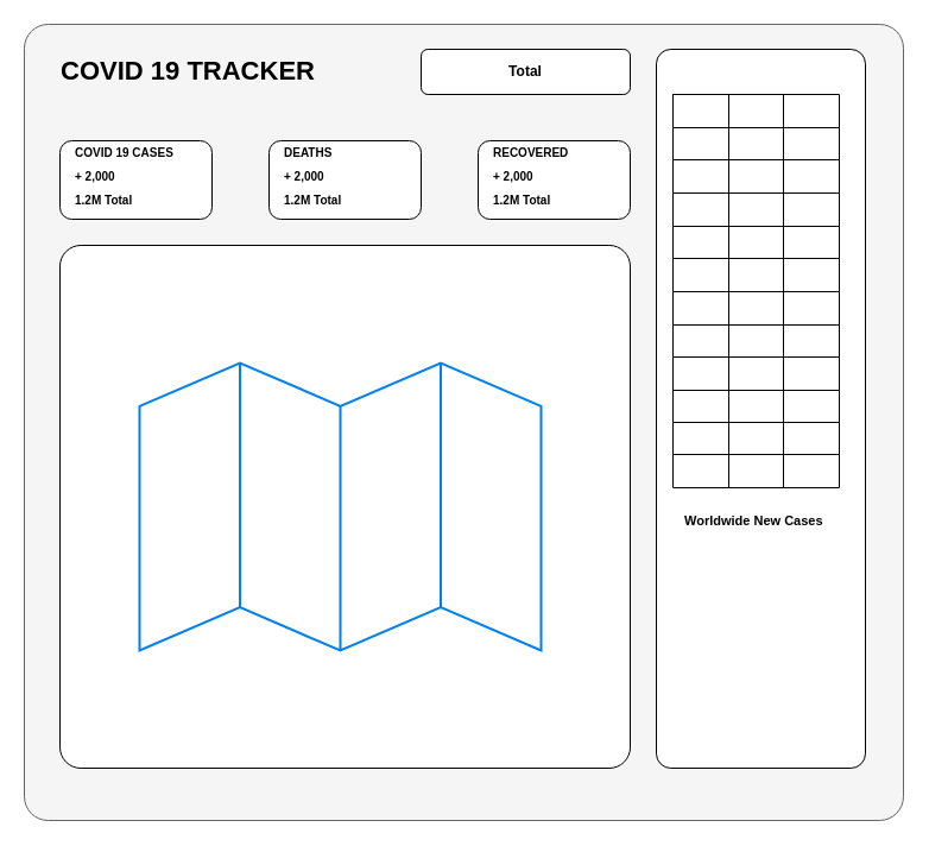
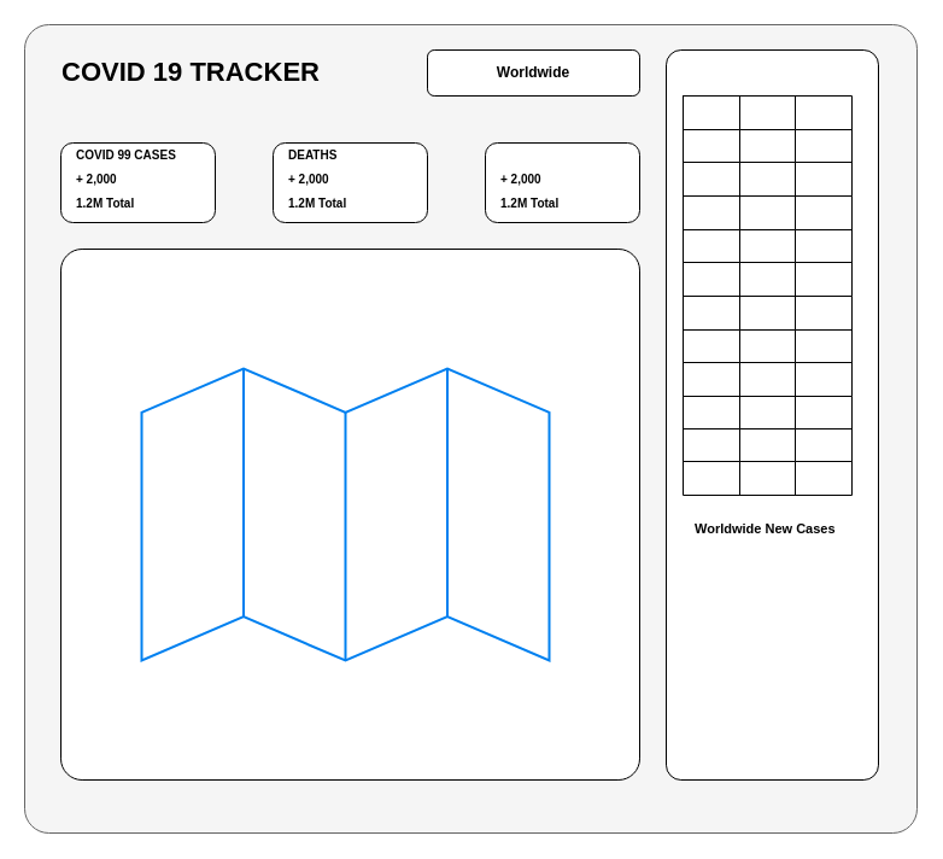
- <mxCell id="24" value="&lt;b&gt;Total&lt;br&gt;&lt;/b&gt;" style="text;html=1;strokeColor=none;fillColor=none;align=center;verticalAlign=middle;whiteSpace=wrap;rounded=0;" vertex="1" parent="22"><mxGeometry x="12" y="9" width="152" height="20" as="geometry" /></mxCell>
+ <mxCell id="24" value="&lt;b&gt;Worldwide&lt;br&gt;&lt;/b&gt;" style="text;html=1;strokeColor=none;fillColor=none;align=center;verticalAlign=middle;whiteSpace=wrap;rounded=0;" vertex="1" parent="22"><mxGeometry x="12" y="9" width="152" height="20" as="geometry" /></mxCell>
- <mxCell id="6" value="&lt;font style=&quot;font-size: 10px&quot;&gt;&lt;b&gt;COVID 19 CASES&lt;/b&gt;&lt;/font&gt;" style="text;html=1;strokeColor=none;fillColor=none;align=left;verticalAlign=middle;whiteSpace=wrap;rounded=0;" vertex="1" parent="4"><mxGeometry x="11" width="106" height="20" as="geometry" /></mxCell>
+ <mxCell id="6" value="&lt;font style=&quot;font-size: 10px&quot;&gt;&lt;b&gt;COVID 99 CASES&lt;/b&gt;&lt;/font&gt;" style="text;html=1;strokeColor=none;fillColor=none;align=left;verticalAlign=middle;whiteSpace=wrap;rounded=0;" vertex="1" parent="4"><mxGeometry x="11" width="106" height="20" as="geometry" /></mxCell>
- <mxCell id="16" value="&lt;span style=&quot;font-size: 10px&quot;&gt;&lt;b&gt;RECOVERED&lt;/b&gt;&lt;/span&gt;" style="text;html=1;strokeColor=none;fillColor=none;align=left;verticalAlign=middle;whiteSpace=wrap;rounded=0;" vertex="1" parent="14"><mxGeometry x="11" width="106" height="20" as="geometry" /></mxCell>
